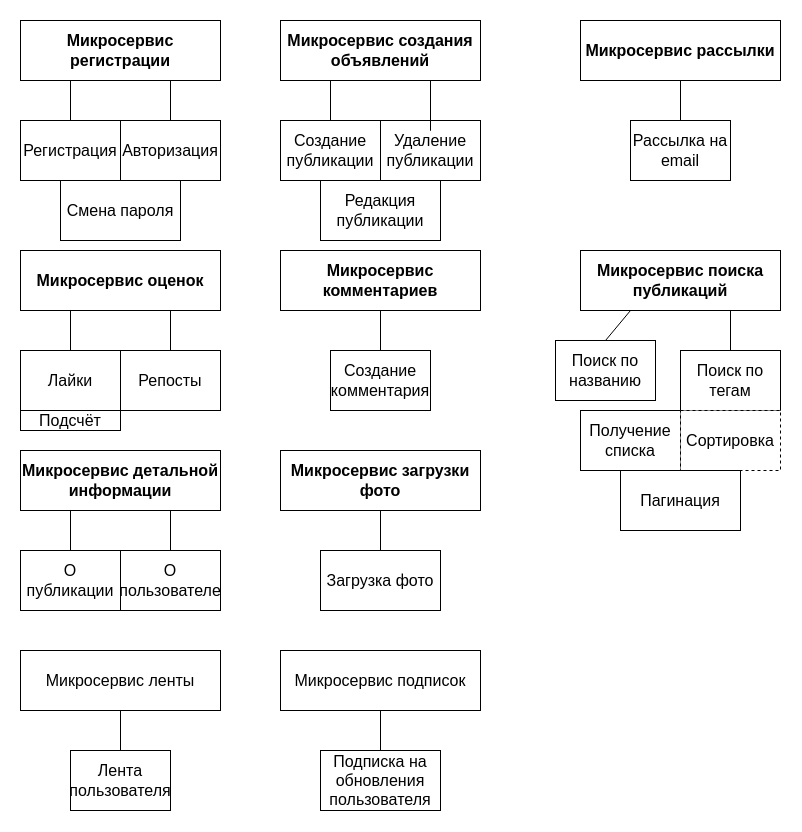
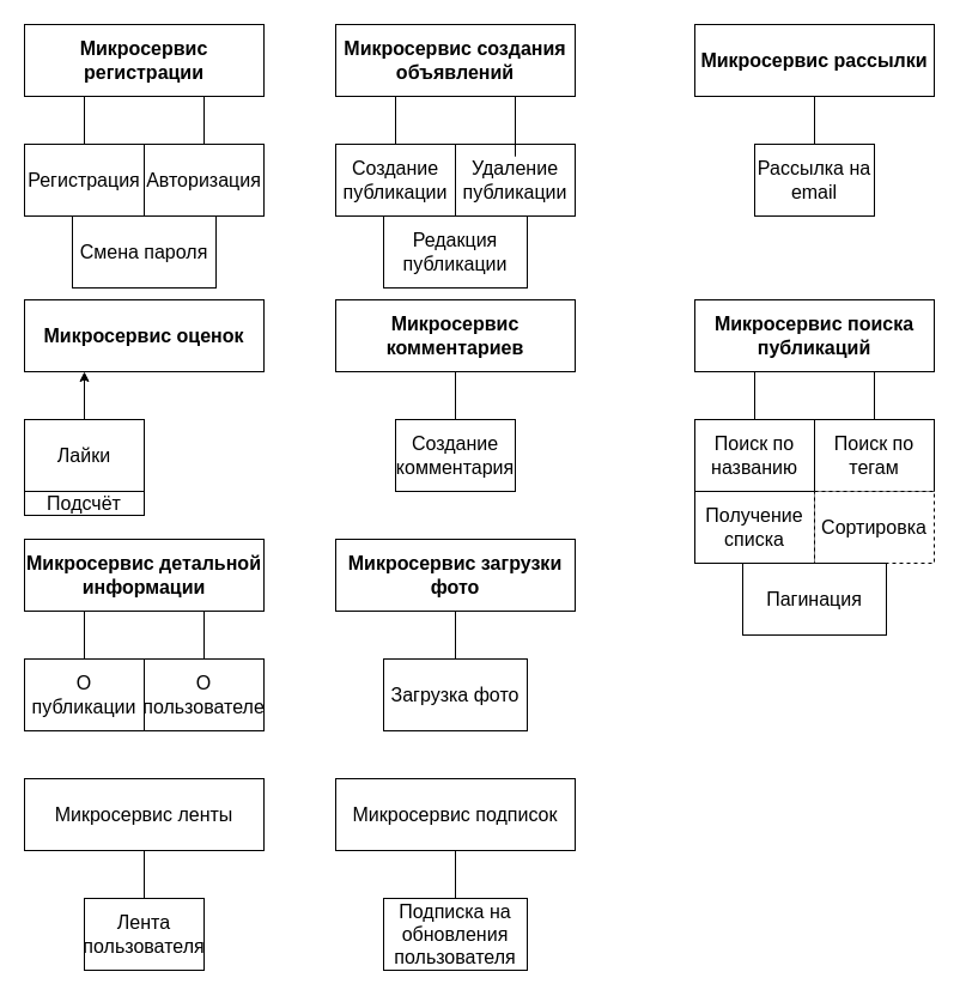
- <mxCell id="17" value="" style="endArrow=none;html=1;rounded=0;fontSize=16;entryX=0.25;entryY=1;entryDx=0;entryDy=0;exitX=0.5;exitY=0;exitDx=0;exitDy=0;" edge="1" parent="1" source="15" target="14"><mxGeometry width="50" height="50" relative="1" as="geometry"><mxPoint x="60" y="350" as="sourcePoint" /><mxPoint x="110" y="300" as="targetPoint" /></mxGeometry></mxCell>
+ <mxCell id="17" value="" style="endArrow=classic;html=1;rounded=0;fontSize=16;entryX=0.25;entryY=1;entryDx=0;entryDy=0;exitX=0.5;exitY=0;exitDx=0;exitDy=0;" edge="1" parent="1" source="15" target="14"><mxGeometry width="50" height="50" relative="1" as="geometry"><mxPoint x="60" y="350" as="sourcePoint" /><mxPoint x="110" y="300" as="targetPoint" /></mxGeometry></mxCell>
- <mxCell id="18" value="" style="endArrow=none;html=1;rounded=0;fontSize=16;entryX=0.75;entryY=1;entryDx=0;entryDy=0;exitX=0.5;exitY=0;exitDx=0;exitDy=0;" edge="1" parent="1" source="16" target="14"><mxGeometry width="50" height="50" relative="1" as="geometry"><mxPoint x="270" y="320" as="sourcePoint" /><mxPoint x="220" y="300" as="targetPoint" /></mxGeometry></mxCell>
- <mxCell id="21" value="Поиск по названию" style="rounded=0;whiteSpace=wrap;html=1;fontSize=16;" vertex="1" parent="1"><mxGeometry x="555" y="340" width="100" height="60" as="geometry" /></mxCell>
+ <mxCell id="21" value="Поиск по названию" style="rounded=0;whiteSpace=wrap;html=1;fontSize=16;" vertex="1" parent="1"><mxGeometry x="580" y="350" width="100" height="60" as="geometry" /></mxCell>
- <mxCell id="16" value="Репосты" style="rounded=0;whiteSpace=wrap;html=1;fontSize=16;" vertex="1" parent="1"><mxGeometry x="120" y="350" width="100" height="60" as="geometry" /></mxCell>
